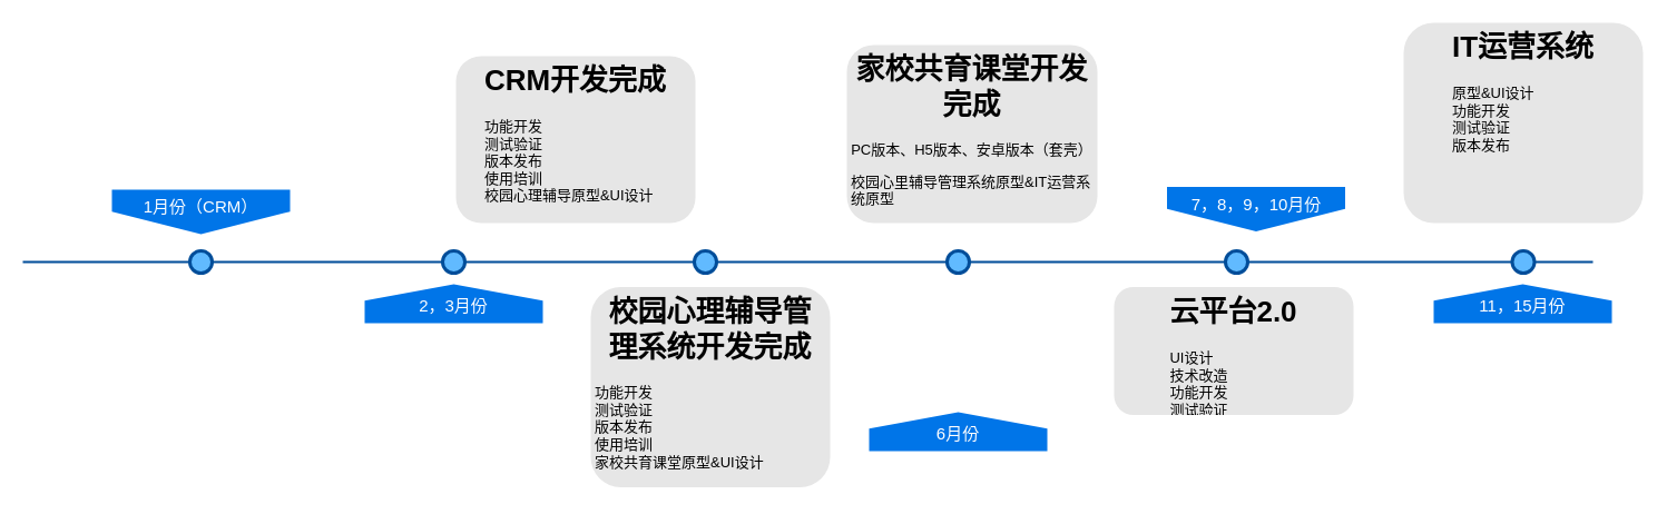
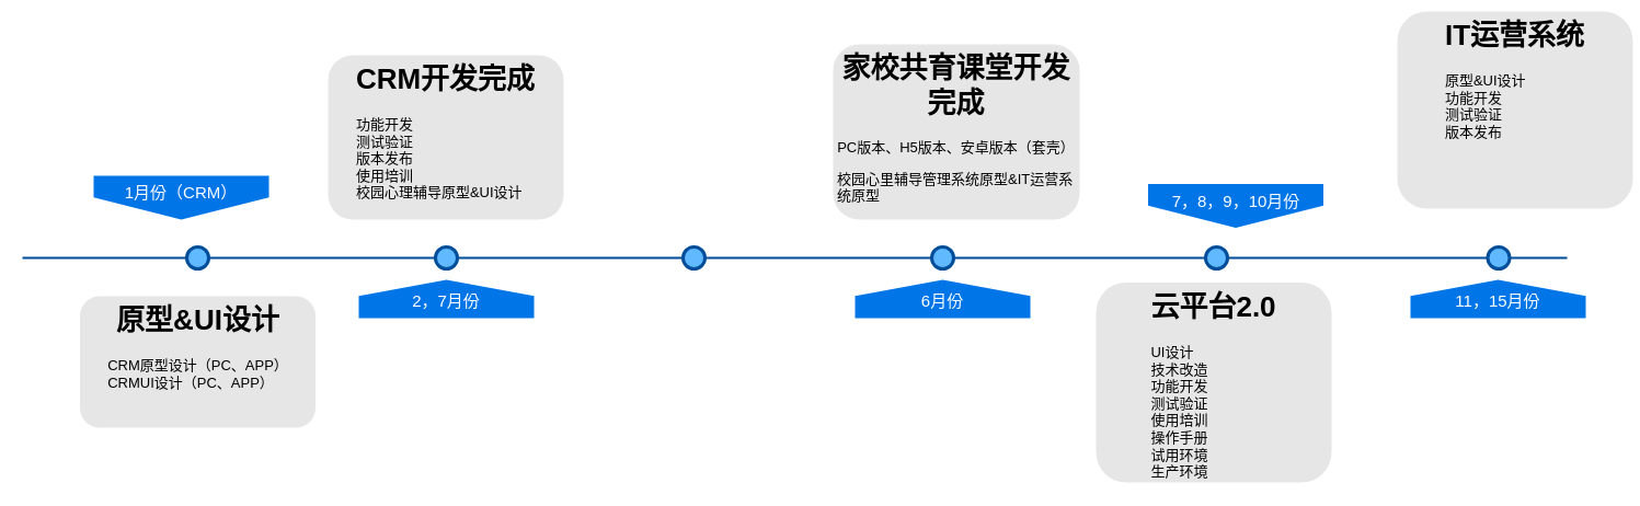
- <mxCell id="18" value="&lt;h1&gt;IT运营系统&lt;/h1&gt;&lt;p style=&quot;text-align: left;&quot;&gt;原型&amp;amp;UI设计&lt;br&gt;功能开发&lt;br&gt;测试验证&lt;br&gt;版本发布&lt;/p&gt;&lt;p style=&quot;text-align: left;&quot;&gt;&lt;br&gt;&lt;/p&gt;&lt;p style=&quot;text-align: left;&quot;&gt;&lt;br&gt;&lt;/p&gt;" style="text;html=1;spacing=5;spacingTop=-20;whiteSpace=wrap;overflow=hidden;strokeColor=none;strokeWidth=3;fillColor=#E6E6E6;fontSize=13;fontColor=#000000;align=center;rounded=1;" parent="1" vertex="1"><mxGeometry x="1260" y="20" width="215" height="180" as="geometry" /></mxCell>
+ <mxCell id="18" value="&lt;h1&gt;IT运营系统&lt;/h1&gt;&lt;p style=&quot;text-align: left;&quot;&gt;原型&amp;amp;UI设计&lt;br&gt;功能开发&lt;br&gt;测试验证&lt;br&gt;版本发布&lt;/p&gt;&lt;p style=&quot;text-align: left;&quot;&gt;&lt;br&gt;&lt;/p&gt;&lt;p style=&quot;text-align: left;&quot;&gt;&lt;br&gt;&lt;/p&gt;" style="text;html=1;spacing=5;spacingTop=-20;whiteSpace=wrap;overflow=hidden;strokeColor=none;strokeWidth=3;fillColor=#E6E6E6;fontSize=13;fontColor=#000000;align=center;rounded=1;" parent="1" vertex="1"><mxGeometry x="1275" y="10" width="215" height="180" as="geometry" /></mxCell>
- <mxCell id="11" value="&lt;h1&gt;CRM开发完成&lt;/h1&gt;&lt;p style=&quot;text-align: left;&quot;&gt;功能开发&lt;br&gt;&lt;span style=&quot;background-color: initial;&quot;&gt;测试验证&lt;br&gt;版本发布&lt;br&gt;使用培训&lt;br&gt;校园心理辅导原型&amp;amp;UI设计&lt;/span&gt;&lt;/p&gt;&lt;p style=&quot;text-align: left;&quot;&gt;&lt;br&gt;&lt;/p&gt;&lt;p style=&quot;text-align: left;&quot;&gt;&lt;br&gt;&lt;/p&gt;" style="text;html=1;spacing=5;spacingTop=-20;whiteSpace=wrap;overflow=hidden;strokeColor=none;strokeWidth=3;fillColor=#E6E6E6;fontSize=13;fontColor=#000000;align=center;rounded=1;" parent="1" vertex="1"><mxGeometry x="409" y="50" width="215" height="150" as="geometry" /></mxCell>
+ <mxCell id="11" value="&lt;h1&gt;CRM开发完成&lt;/h1&gt;&lt;p style=&quot;text-align: left;&quot;&gt;功能开发&lt;br&gt;&lt;span style=&quot;background-color: initial;&quot;&gt;测试验证&lt;br&gt;版本发布&lt;br&gt;使用培训&lt;br&gt;校园心理辅导原型&amp;amp;UI设计&lt;/span&gt;&lt;/p&gt;&lt;p style=&quot;text-align: left;&quot;&gt;&lt;br&gt;&lt;/p&gt;&lt;p style=&quot;text-align: left;&quot;&gt;&lt;br&gt;&lt;/p&gt;" style="text;html=1;spacing=5;spacingTop=-20;whiteSpace=wrap;overflow=hidden;strokeColor=none;strokeWidth=3;fillColor=#E6E6E6;fontSize=13;fontColor=#000000;align=center;rounded=1;" parent="1" vertex="1"><mxGeometry x="299" y="50" width="215" height="150" as="geometry" /></mxCell>
- <mxCell id="3" value="1月份（CRM）" style="shape=offPageConnector;whiteSpace=wrap;html=1;fillColor=#0075E8;fontSize=15;fontColor=#FFFFFF;size=0.509;verticalAlign=top;strokeColor=none;" parent="1" vertex="1"><mxGeometry x="100" y="170" width="160" height="40" as="geometry" /></mxCell>
+ <mxCell id="3" value="1月份（CRM）" style="shape=offPageConnector;whiteSpace=wrap;html=1;fillColor=#0075E8;fontSize=15;fontColor=#FFFFFF;size=0.509;verticalAlign=top;strokeColor=none;" parent="1" vertex="1"><mxGeometry x="85" y="160" width="160" height="40" as="geometry" /></mxCell>
- <mxCell id="4" value="&lt;span&gt;2，3月份&lt;/span&gt;" style="shape=offPageConnector;whiteSpace=wrap;html=1;fillColor=#0075E8;fontSize=15;fontColor=#FFFFFF;size=0.418;flipV=1;verticalAlign=bottom;strokeColor=none;spacingBottom=4;" parent="1" vertex="1"><mxGeometry x="327" y="255" width="160" height="35" as="geometry" /></mxCell>
+ <mxCell id="4" value="&lt;span&gt;2，7月份&lt;/span&gt;" style="shape=offPageConnector;whiteSpace=wrap;html=1;fillColor=#0075E8;fontSize=15;fontColor=#FFFFFF;size=0.418;flipV=1;verticalAlign=bottom;strokeColor=none;spacingBottom=4;" parent="1" vertex="1"><mxGeometry x="327" y="255" width="160" height="35" as="geometry" /></mxCell>
- <mxCell id="14" value="&lt;h1&gt;云平台2.0&lt;/h1&gt;&lt;div style=&quot;text-align: left;&quot;&gt;UI设计&lt;/div&gt;&lt;div style=&quot;text-align: left;&quot;&gt;技术改造&lt;/div&gt;&lt;div style=&quot;text-align: left;&quot;&gt;功能开发&lt;/div&gt;&lt;div style=&quot;&quot;&gt;&lt;div style=&quot;text-align: left;&quot;&gt;&lt;span style=&quot;background-color: initial;&quot;&gt;测试验证&lt;/span&gt;&lt;/div&gt;&lt;div style=&quot;text-align: left;&quot;&gt;&lt;span style=&quot;background-color: initial;&quot;&gt;使用培训&lt;/span&gt;&lt;/div&gt;&lt;div style=&quot;text-align: left;&quot;&gt;&lt;span style=&quot;background-color: initial;&quot;&gt;操作手册&lt;br&gt;试用环境&lt;br&gt;生产环境&lt;/span&gt;&lt;/div&gt;&lt;br&gt;&lt;/div&gt;&lt;p&gt;&lt;br&gt;&lt;/p&gt;" style="text;html=1;spacing=5;spacingTop=-20;whiteSpace=wrap;overflow=hidden;strokeColor=none;strokeWidth=3;fillColor=#E6E6E6;fontSize=13;fontColor=#000000;align=center;rounded=1;" parent="1" vertex="1"><mxGeometry x="1000" y="257.5" width="215" height="115" as="geometry" /></mxCell>
+ <mxCell id="14" value="&lt;h1&gt;云平台2.0&lt;/h1&gt;&lt;div style=&quot;text-align: left;&quot;&gt;UI设计&lt;/div&gt;&lt;div style=&quot;text-align: left;&quot;&gt;技术改造&lt;/div&gt;&lt;div style=&quot;text-align: left;&quot;&gt;功能开发&lt;/div&gt;&lt;div style=&quot;&quot;&gt;&lt;div style=&quot;text-align: left;&quot;&gt;&lt;span style=&quot;background-color: initial;&quot;&gt;测试验证&lt;/span&gt;&lt;/div&gt;&lt;div style=&quot;text-align: left;&quot;&gt;&lt;span style=&quot;background-color: initial;&quot;&gt;使用培训&lt;/span&gt;&lt;/div&gt;&lt;div style=&quot;text-align: left;&quot;&gt;&lt;span style=&quot;background-color: initial;&quot;&gt;操作手册&lt;br&gt;试用环境&lt;br&gt;生产环境&lt;/span&gt;&lt;/div&gt;&lt;br&gt;&lt;/div&gt;&lt;p&gt;&lt;br&gt;&lt;/p&gt;" style="text;html=1;spacing=5;spacingTop=-20;whiteSpace=wrap;overflow=hidden;strokeColor=none;strokeWidth=3;fillColor=#E6E6E6;fontSize=13;fontColor=#000000;align=center;rounded=1;" parent="1" vertex="1"><mxGeometry x="1000" y="257.5" width="215" height="182.5" as="geometry" /></mxCell>
+ <mxCell id="10" value="&lt;h1&gt;原型&amp;amp;UI设计&lt;/h1&gt;&lt;div style=&quot;text-align: left;&quot;&gt;CRM原型设计（PC、APP）&lt;/div&gt;&lt;div style=&quot;text-align: left;&quot;&gt;CRMUI设计（PC、APP）&lt;/div&gt;&lt;p&gt;&lt;br&gt;&lt;/p&gt;" style="text;html=1;spacing=5;spacingTop=-20;whiteSpace=wrap;overflow=hidden;strokeColor=none;strokeWidth=3;fillColor=#E6E6E6;fontSize=13;fontColor=#000000;align=center;rounded=1;" parent="1" vertex="1"><mxGeometry x="72.5" y="270" width="215" height="120" as="geometry" /></mxCell>
- <mxCell id="13" value="&lt;h1&gt;校园心理辅导管理系统开发完成&lt;/h1&gt;&lt;p style=&quot;text-align: left;&quot;&gt;功能开发&lt;br&gt;测试验证&lt;br&gt;版本发布&lt;br style=&quot;border-color: var(--border-color);&quot;&gt;使用培训&lt;br&gt;家校共育课堂原型&amp;amp;UI设计&lt;/p&gt;&lt;p style=&quot;text-align: left;&quot;&gt;&lt;br&gt;&lt;/p&gt;" style="text;html=1;spacing=5;spacingTop=-20;whiteSpace=wrap;overflow=hidden;strokeColor=none;strokeWidth=3;fillColor=#E6E6E6;fontSize=13;fontColor=#000000;align=center;rounded=1;" parent="1" vertex="1"><mxGeometry x="530" y="257.5" width="215" height="180" as="geometry" /></mxCell>
- <mxCell id="5" value="6月份" style="shape=offPageConnector;whiteSpace=wrap;html=1;fillColor=#0075E8;fontSize=15;fontColor=#FFFFFF;size=0.418;flipV=1;verticalAlign=bottom;strokeColor=none;spacingBottom=4;" parent="1" vertex="1"><mxGeometry x="780" y="370" width="160" height="35" as="geometry" /></mxCell>
+ <mxCell id="5" value="6月份" style="shape=offPageConnector;whiteSpace=wrap;html=1;fillColor=#0075E8;fontSize=15;fontColor=#FFFFFF;size=0.418;flipV=1;verticalAlign=bottom;strokeColor=none;spacingBottom=4;" parent="1" vertex="1"><mxGeometry x="780" y="255" width="160" height="35" as="geometry" /></mxCell>
